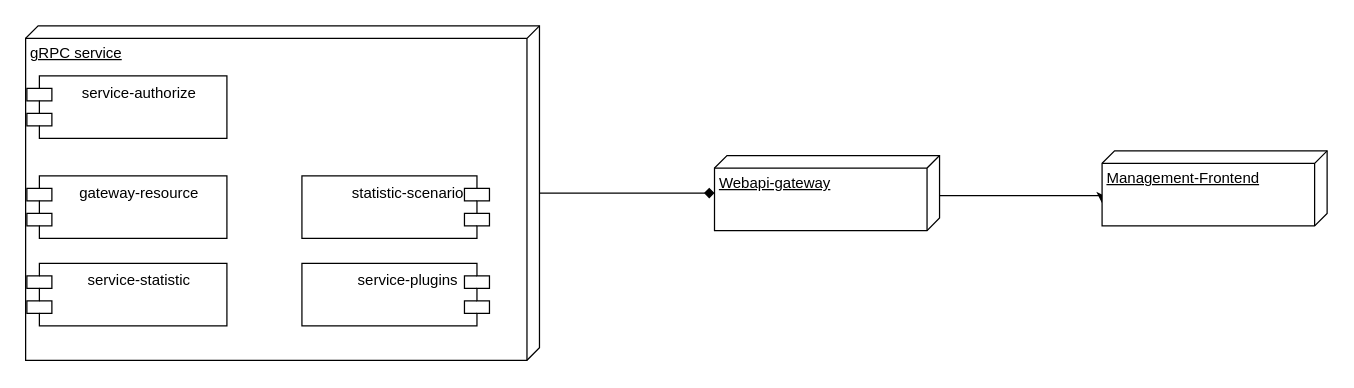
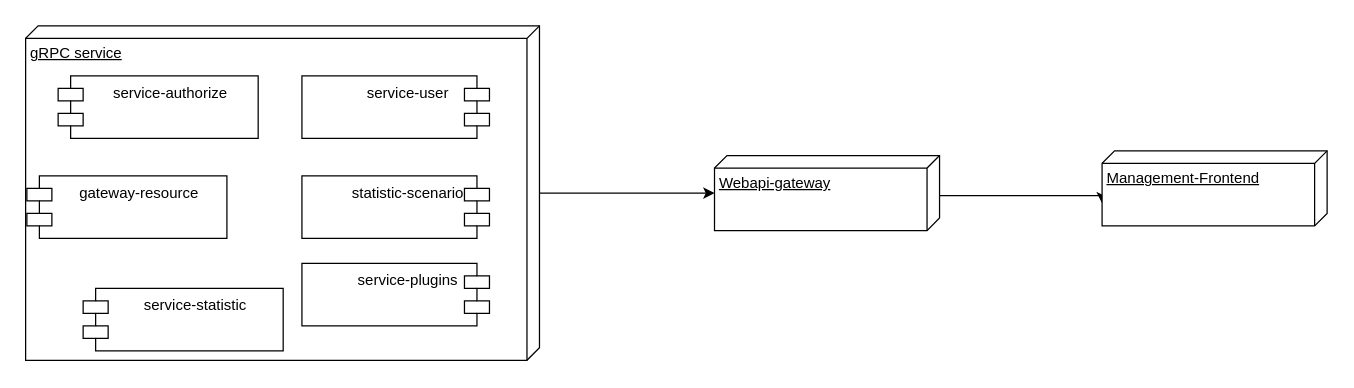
- <mxCell id="4" value="service-authorize" style="shape=module;align=left;spacingLeft=20;align=center;verticalAlign=top;" vertex="1" parent="1"><mxGeometry x="21" y="60" width="160" height="50" as="geometry" /></mxCell>
+ <mxCell id="4" value="service-authorize" style="shape=module;align=left;spacingLeft=20;align=center;verticalAlign=top;" vertex="1" parent="1"><mxGeometry x="46" y="60" width="160" height="50" as="geometry" /></mxCell>
+ <mxCell id="9" value="service-user" style="shape=module;align=left;spacingLeft=20;align=center;verticalAlign=top;direction=west;" vertex="1" parent="1"><mxGeometry x="241" y="60" width="150" height="50" as="geometry" /></mxCell>
- <mxCell id="2" style="edgeStyle=orthogonalEdgeStyle;rounded=0;orthogonalLoop=1;jettySize=auto;html=1;endArrow=diamond;" edge="1" parent="1" source="3" target="11"><mxGeometry relative="1" as="geometry" /></mxCell>
+ <mxCell id="2" style="edgeStyle=orthogonalEdgeStyle;rounded=0;orthogonalLoop=1;jettySize=auto;html=1;" edge="1" parent="1" source="3" target="11"><mxGeometry relative="1" as="geometry" /></mxCell>
- <mxCell id="7" value="service-statistic" style="shape=module;align=left;spacingLeft=20;align=center;verticalAlign=top;" vertex="1" parent="1"><mxGeometry x="21" y="210" width="160" height="50" as="geometry" /></mxCell>
+ <mxCell id="7" value="service-statistic" style="shape=module;align=left;spacingLeft=20;align=center;verticalAlign=top;" vertex="1" parent="1"><mxGeometry x="66" y="230" width="160" height="50" as="geometry" /></mxCell>
